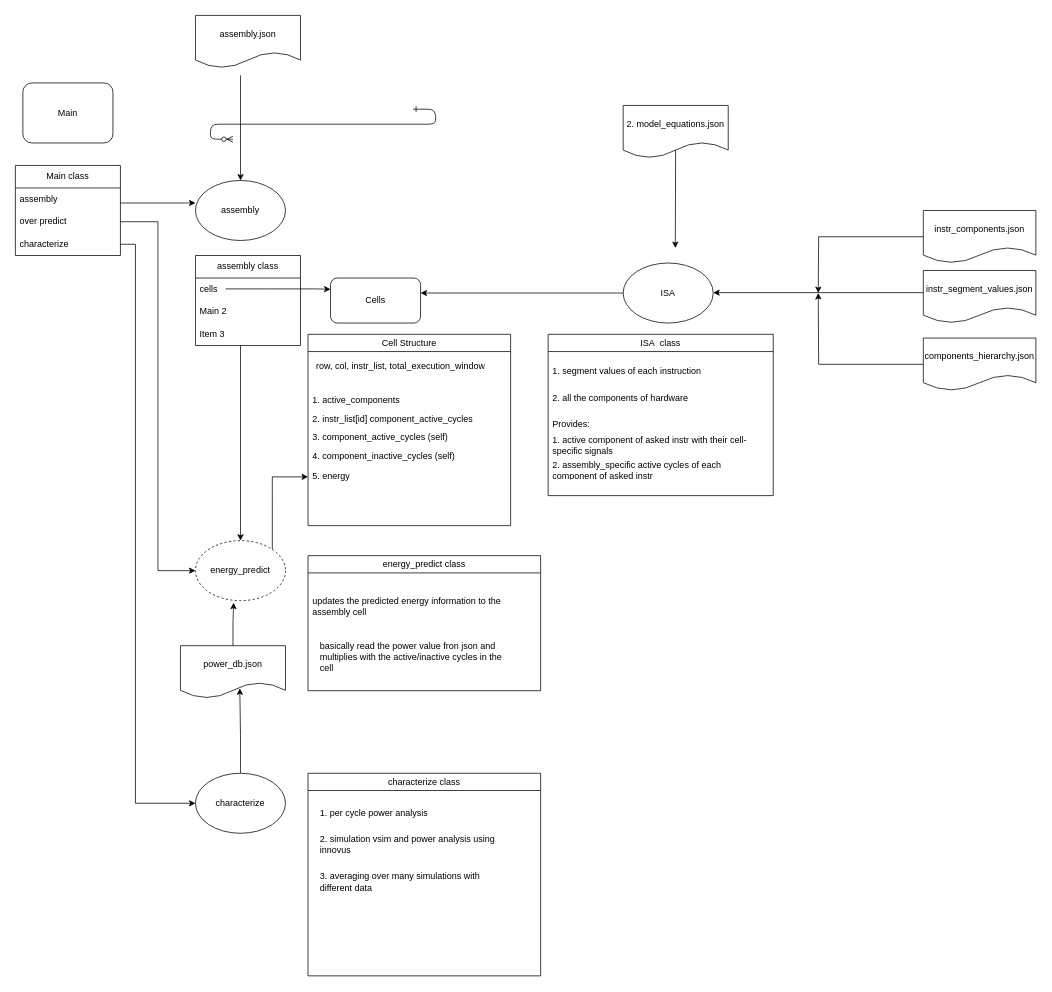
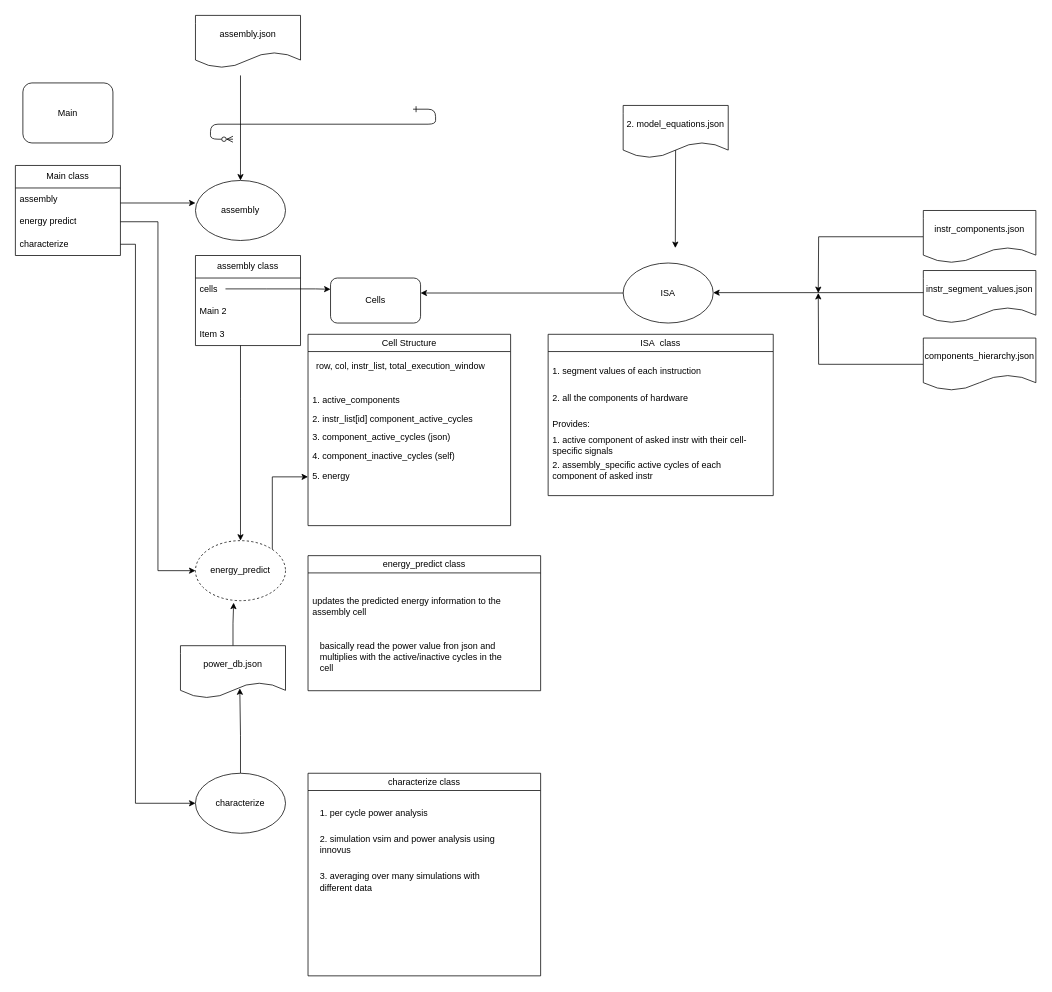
- <mxCell id="6" value="over predict" style="text;strokeColor=none;fillColor=none;align=left;verticalAlign=middle;spacingLeft=4;spacingRight=4;overflow=hidden;points=[[0,0.5],[1,0.5]];portConstraint=eastwest;rotatable=0;whiteSpace=wrap;html=1;" vertex="1" parent="4"><mxGeometry y="60" width="140" height="30" as="geometry" /></mxCell>
+ <mxCell id="6" value="energy predict" style="text;strokeColor=none;fillColor=none;align=left;verticalAlign=middle;spacingLeft=4;spacingRight=4;overflow=hidden;points=[[0,0.5],[1,0.5]];portConstraint=eastwest;rotatable=0;whiteSpace=wrap;html=1;" vertex="1" parent="4"><mxGeometry y="60" width="140" height="30" as="geometry" /></mxCell>
- <mxCell id="22" value="3. component_active_cycles (self)" style="text;strokeColor=none;fillColor=none;align=left;verticalAlign=middle;spacingLeft=4;spacingRight=4;overflow=hidden;points=[[0,0.5],[1,0.5]];portConstraint=eastwest;rotatable=0;whiteSpace=wrap;html=1;" vertex="1" parent="1"><mxGeometry x="410" y="562.5" width="260" height="40" as="geometry" /></mxCell>
+ <mxCell id="22" value="3. component_active_cycles (json)" style="text;strokeColor=none;fillColor=none;align=left;verticalAlign=middle;spacingLeft=4;spacingRight=4;overflow=hidden;points=[[0,0.5],[1,0.5]];portConstraint=eastwest;rotatable=0;whiteSpace=wrap;html=1;" vertex="1" parent="1"><mxGeometry x="410" y="562.5" width="260" height="40" as="geometry" /></mxCell>
